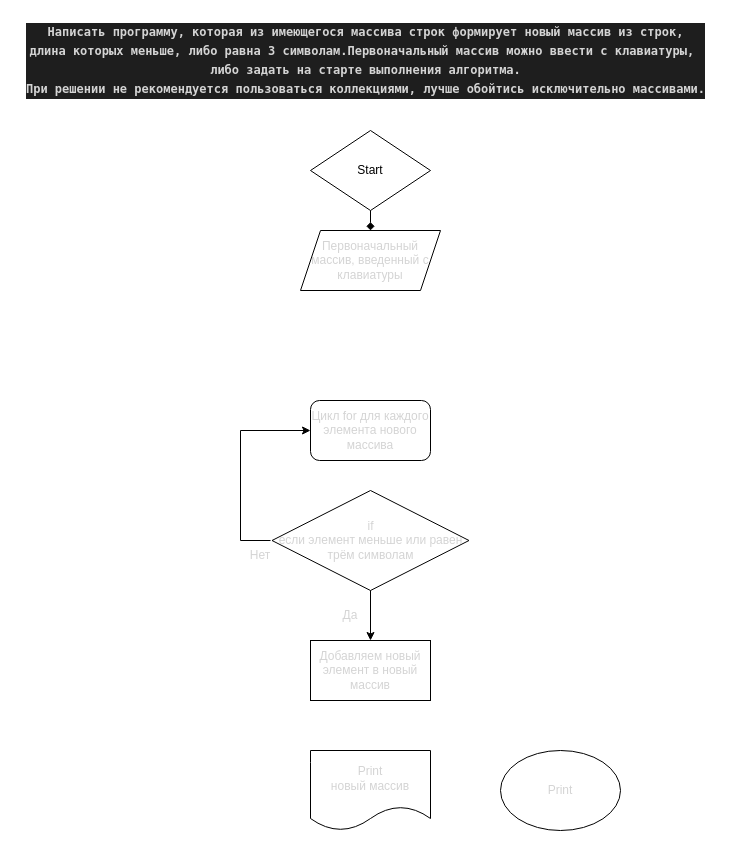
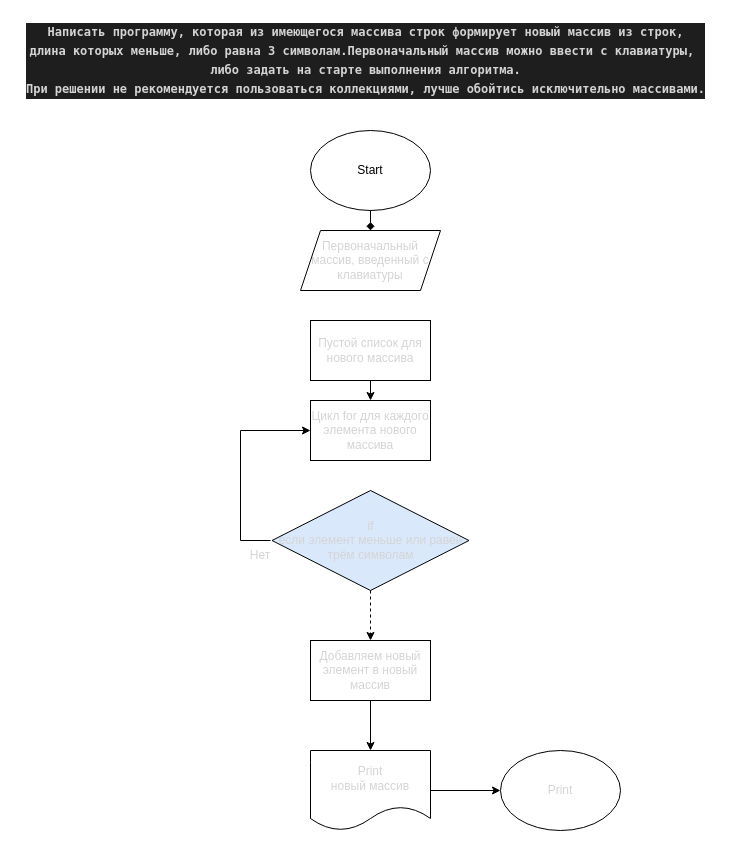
- <mxCell id="2" value="Start" style="rhombus;whiteSpace=wrap;html=1;" vertex="1" parent="1"><mxGeometry x="310" y="130" width="120" height="80" as="geometry" /></mxCell>
+ <mxCell id="2" value="Start" style="ellipse;whiteSpace=wrap;html=1;" vertex="1" parent="1"><mxGeometry x="310" y="130" width="120" height="80" as="geometry" /></mxCell>
+ <mxCell id="5" value="Пустой список для нового массива" style="rounded=0;whiteSpace=wrap;html=1;fontSize=12;fontColor=#D4D4D4;" vertex="1" parent="1"><mxGeometry x="310" y="320" width="120" height="60" as="geometry" /></mxCell>
+ <mxCell id="18" value="" style="endArrow=classic;html=1;fontSize=12;fontColor=#D4D4D4;entryX=0.5;entryY=0;entryDx=0;entryDy=0;exitX=0.5;exitY=1;exitDx=0;exitDy=0;" edge="1" parent="1" source="5" target="9"><mxGeometry width="50" height="50" relative="1" as="geometry"><mxPoint x="110" y="400" as="sourcePoint" /><mxPoint x="160" y="350" as="targetPoint" /></mxGeometry></mxCell>
- <mxCell id="9" value="Цикл for для каждого элемента нового массива" style="whiteSpace=wrap;html=1;fontSize=12;fontColor=#D4D4D4;rounded=1;" vertex="1" parent="1"><mxGeometry x="310" y="400" width="120" height="60" as="geometry" /></mxCell>
+ <mxCell id="9" value="Цикл for для каждого элемента нового массива" style="rounded=0;whiteSpace=wrap;html=1;fontSize=12;fontColor=#D4D4D4;" vertex="1" parent="1"><mxGeometry x="310" y="400" width="120" height="60" as="geometry" /></mxCell>
- <mxCell id="6" value="if&lt;br&gt;если элемент меньше или равен трём символам" style="rhombus;whiteSpace=wrap;html=1;fontSize=12;fontColor=#D4D4D4;" vertex="1" parent="1"><mxGeometry x="271.5" y="490" width="197" height="100" as="geometry" /></mxCell>
+ <mxCell id="6" value="if&lt;br&gt;если элемент меньше или равен трём символам" style="rhombus;whiteSpace=wrap;html=1;fontSize=12;fontColor=#D4D4D4;fillColor=#dae8fc;" vertex="1" parent="1"><mxGeometry x="271.5" y="490" width="197" height="100" as="geometry" /></mxCell>
- <mxCell id="8" value="" style="endArrow=classic;html=1;fontSize=12;fontColor=#D4D4D4;entryX=0.5;entryY=0;entryDx=0;entryDy=0;exitX=0.5;exitY=1;exitDx=0;exitDy=0;" edge="1" parent="1" source="6" target="7"><mxGeometry width="50" height="50" relative="1" as="geometry"><mxPoint x="230" y="670" as="sourcePoint" /><mxPoint x="280" y="620" as="targetPoint" /></mxGeometry></mxCell>
+ <mxCell id="8" value="" style="endArrow=classic;html=1;fontSize=12;fontColor=#D4D4D4;entryX=0.5;entryY=0;entryDx=0;entryDy=0;exitX=0.5;exitY=1;exitDx=0;exitDy=0;dashed=1;" edge="1" parent="1" source="6" target="7"><mxGeometry width="50" height="50" relative="1" as="geometry"><mxPoint x="230" y="670" as="sourcePoint" /><mxPoint x="280" y="620" as="targetPoint" /></mxGeometry></mxCell>
- <mxCell id="13" value="Да" style="text;html=1;strokeColor=none;fillColor=none;align=center;verticalAlign=middle;whiteSpace=wrap;rounded=0;fontSize=12;fontColor=#D4D4D4;" vertex="1" parent="1"><mxGeometry x="320" y="600" width="60" height="30" as="geometry" /></mxCell>
+ <mxCell id="19" value="" style="endArrow=classic;html=1;fontSize=12;fontColor=#D4D4D4;entryX=0.5;entryY=0;entryDx=0;entryDy=0;exitX=0.5;exitY=1;exitDx=0;exitDy=0;" edge="1" parent="1" source="7" target="15"><mxGeometry width="50" height="50" relative="1" as="geometry"><mxPoint x="240" y="760" as="sourcePoint" /><mxPoint x="290" y="710" as="targetPoint" /></mxGeometry></mxCell>
+ <mxCell id="20" value="" style="endArrow=classic;html=1;fontSize=12;fontColor=#D4D4D4;entryX=0;entryY=0.5;entryDx=0;entryDy=0;exitX=1;exitY=0.5;exitDx=0;exitDy=0;" edge="1" parent="1" source="15" target="16"><mxGeometry width="50" height="50" relative="1" as="geometry"><mxPoint x="140" y="870" as="sourcePoint" /><mxPoint x="190" y="820" as="targetPoint" /></mxGeometry></mxCell>
